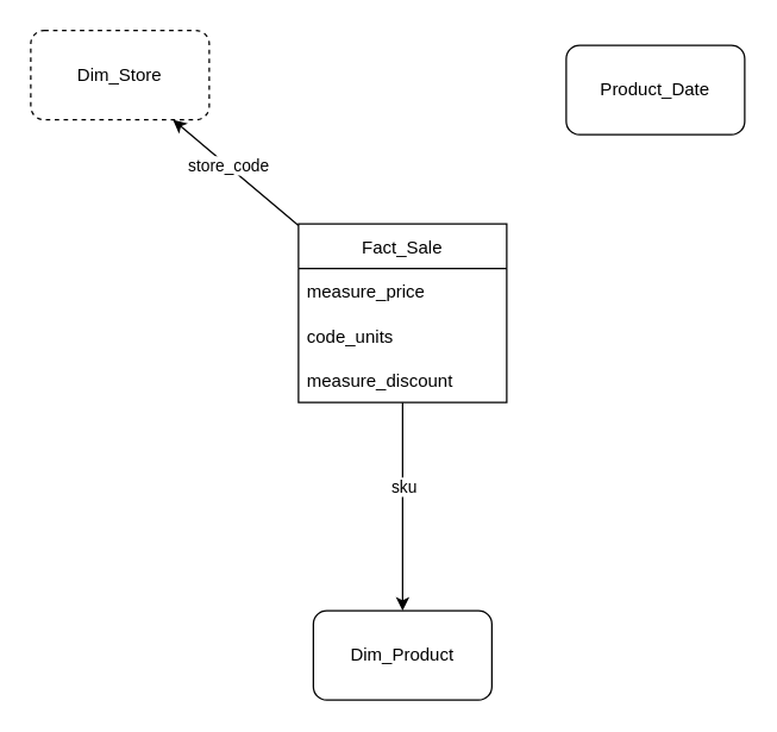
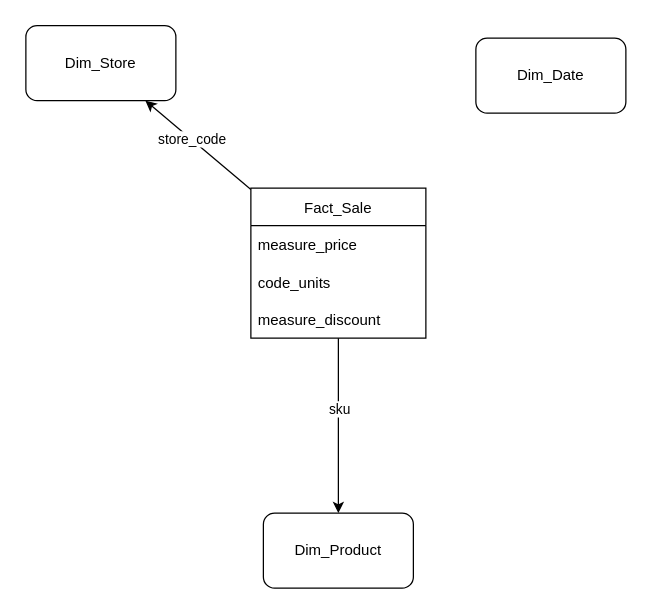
- <mxCell id="5" value="Dim_Store" style="rounded=1;whiteSpace=wrap;html=1;dashed=1;" parent="1" vertex="1"><mxGeometry x="20" y="20" width="120" height="60" as="geometry" /></mxCell>
+ <mxCell id="5" value="Dim_Store" style="rounded=1;whiteSpace=wrap;html=1;" parent="1" vertex="1"><mxGeometry x="20" y="20" width="120" height="60" as="geometry" /></mxCell>
- <mxCell id="2" value="Product_Date" style="rounded=1;whiteSpace=wrap;html=1;" parent="1" vertex="1"><mxGeometry x="380" y="30" width="120" height="60" as="geometry" /></mxCell>
+ <mxCell id="2" value="Dim_Date" style="rounded=1;whiteSpace=wrap;html=1;" parent="1" vertex="1"><mxGeometry x="380" y="30" width="120" height="60" as="geometry" /></mxCell>
